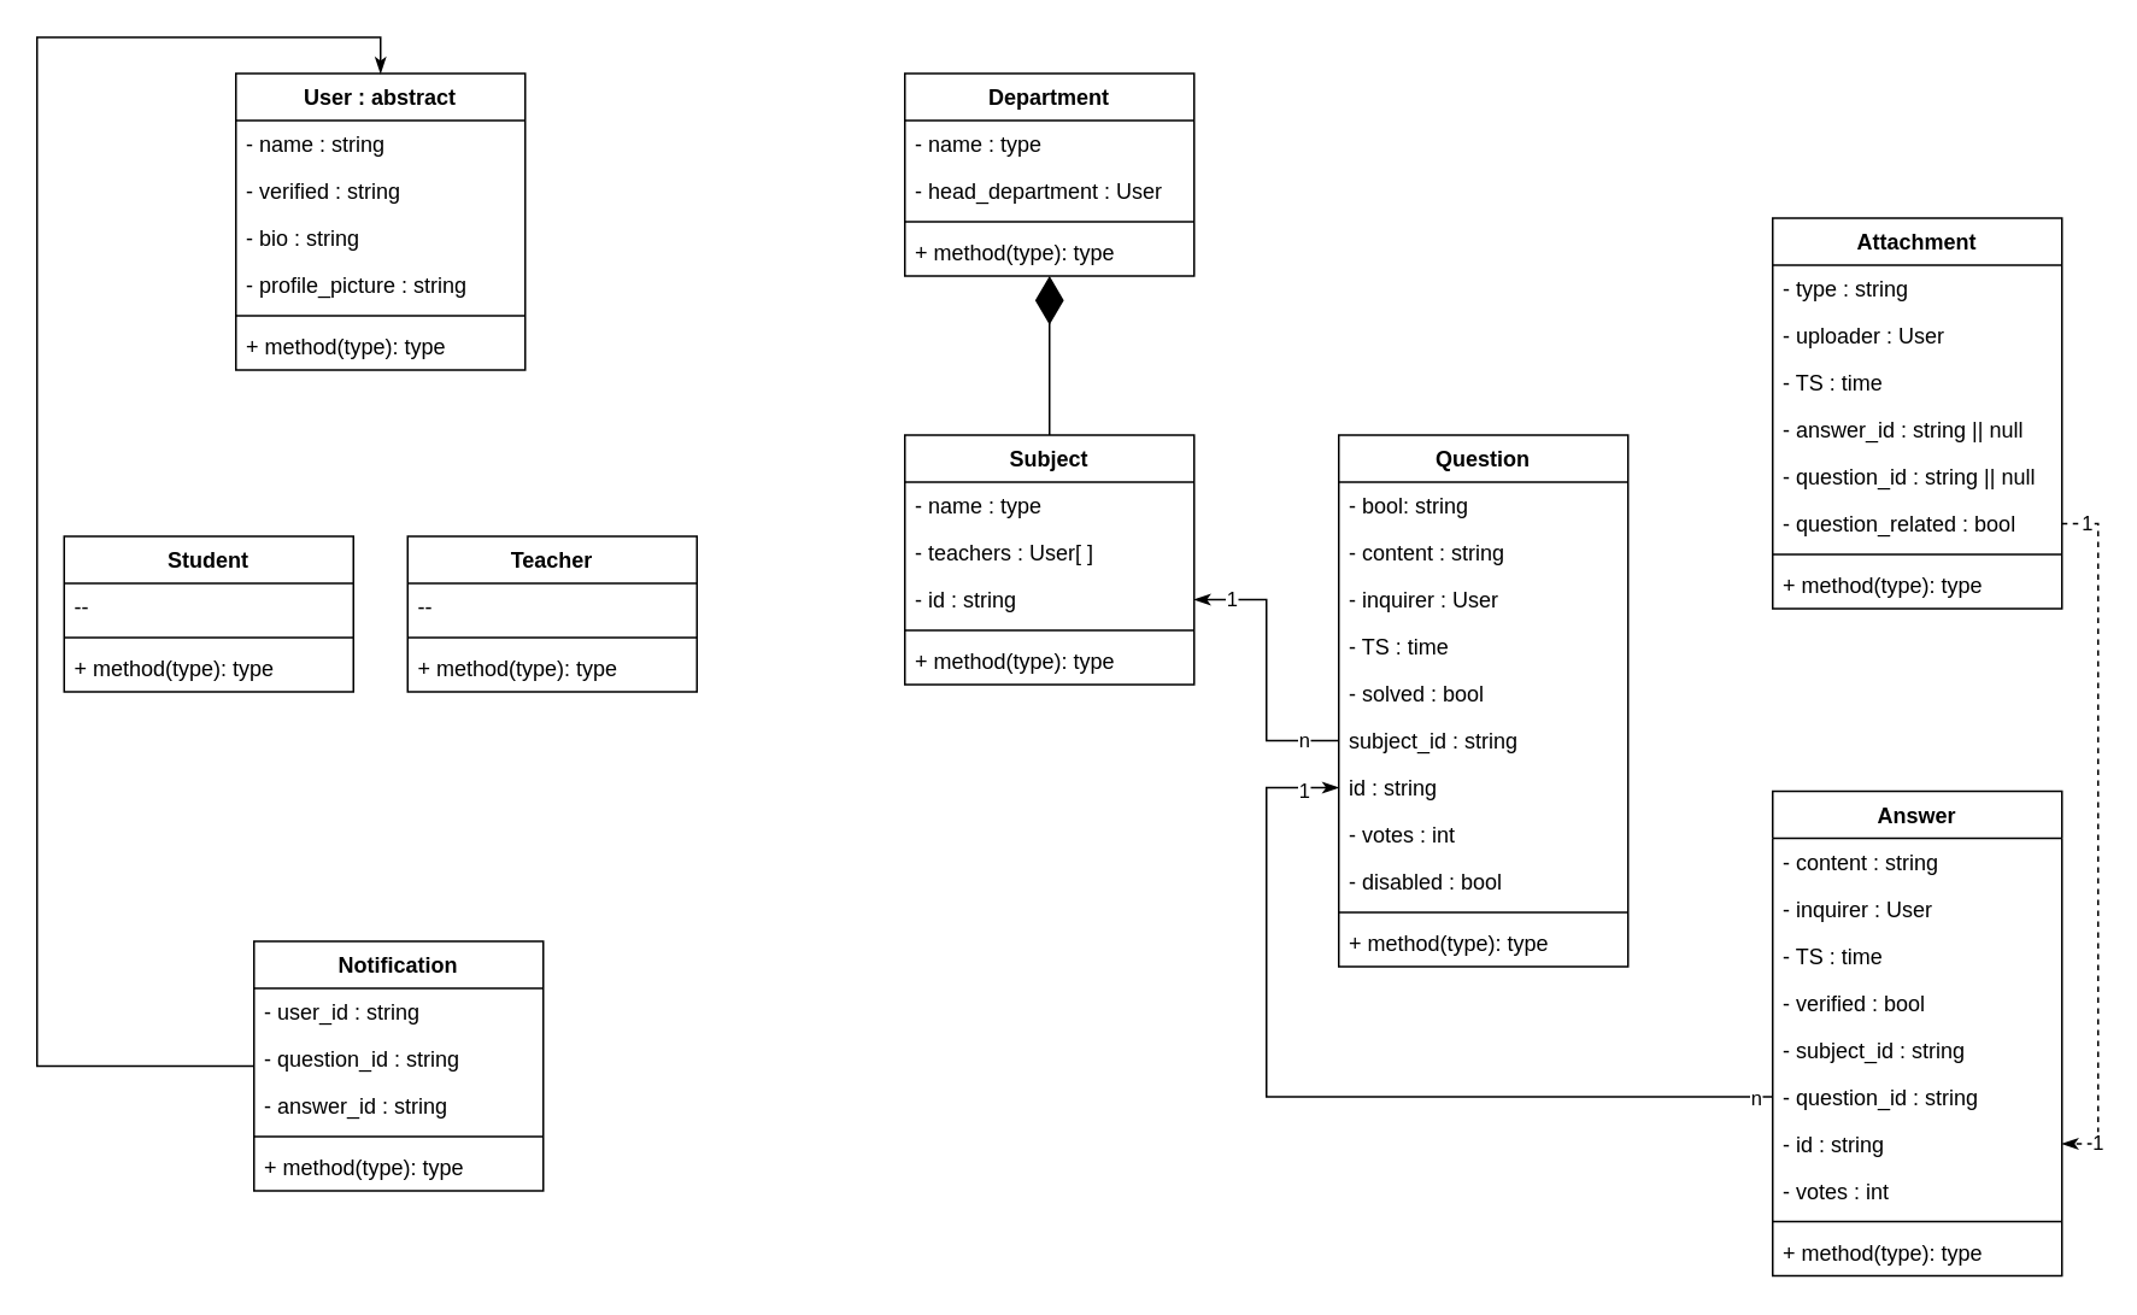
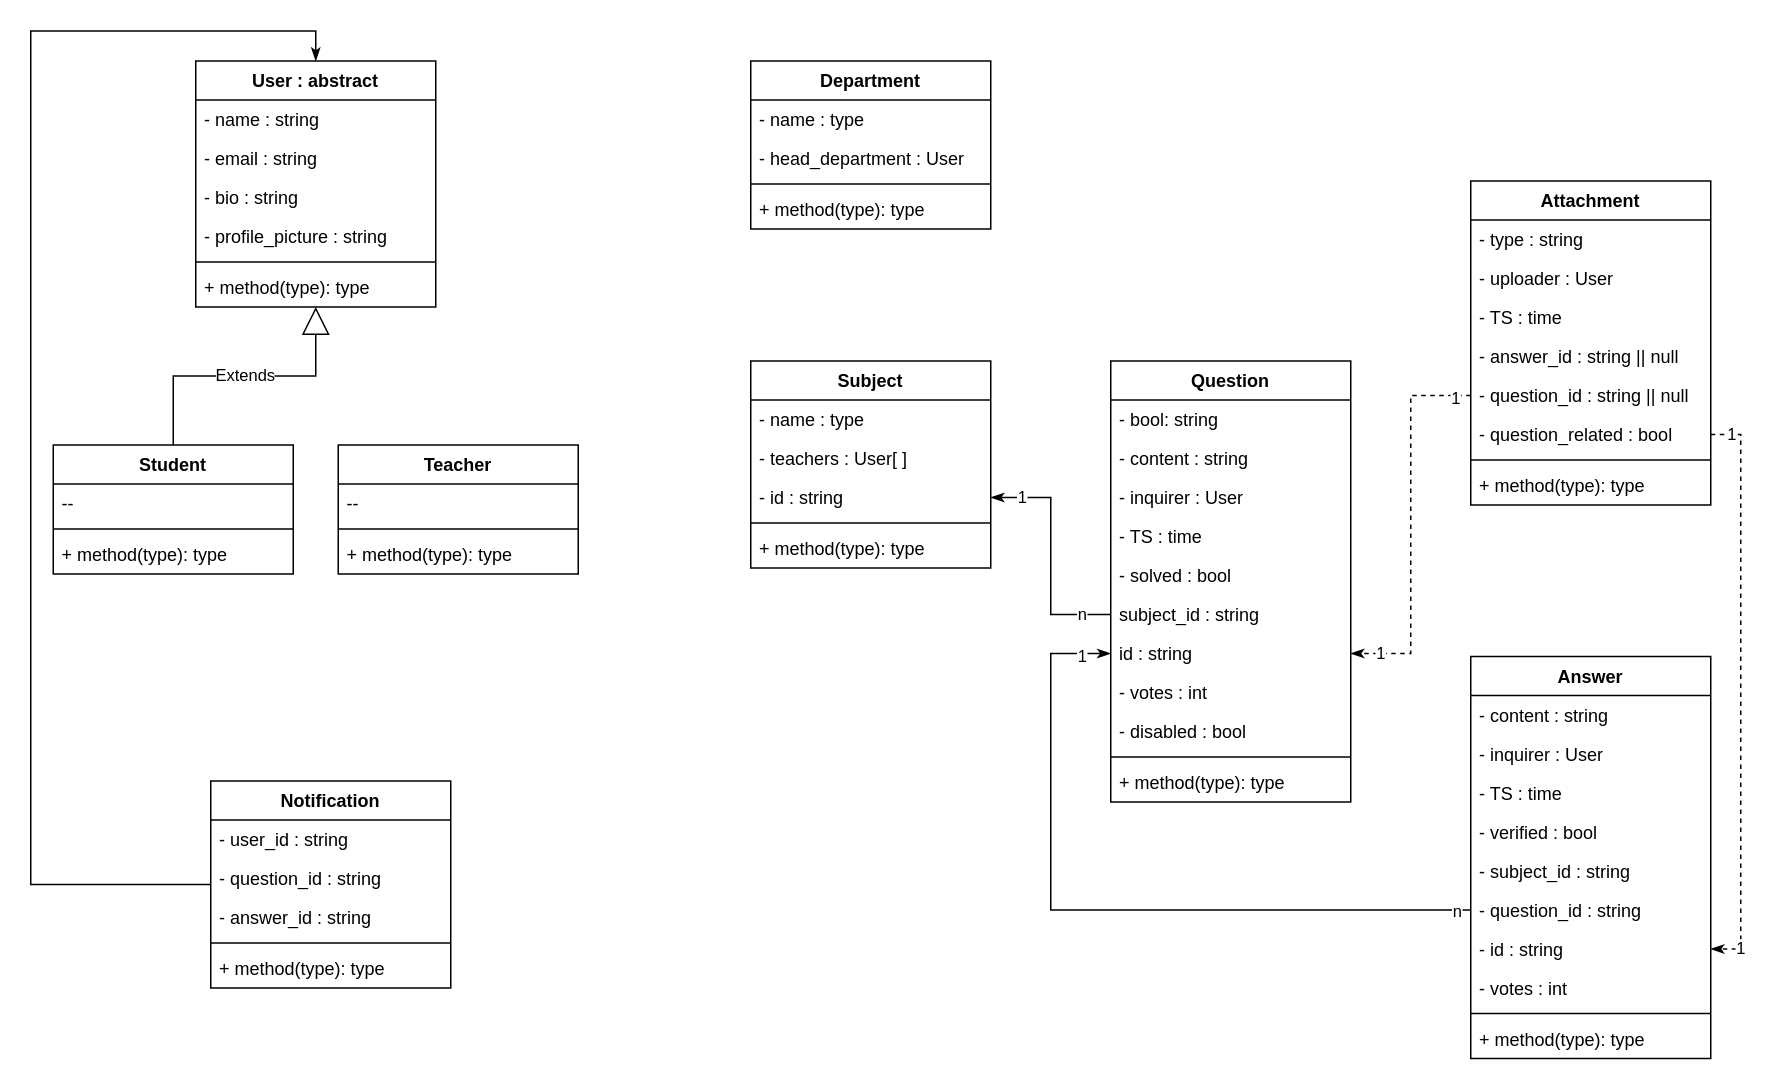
- <mxCell id="4" value="- verified : string&#10;" style="text;strokeColor=none;fillColor=none;align=left;verticalAlign=top;spacingLeft=4;spacingRight=4;overflow=hidden;rotatable=0;points=[[0,0.5],[1,0.5]];portConstraint=eastwest;" parent="2" vertex="1"><mxGeometry y="52" width="160" height="26" as="geometry" /></mxCell>
+ <mxCell id="4" value="- email : string&#10;" style="text;strokeColor=none;fillColor=none;align=left;verticalAlign=top;spacingLeft=4;spacingRight=4;overflow=hidden;rotatable=0;points=[[0,0.5],[1,0.5]];portConstraint=eastwest;" parent="2" vertex="1"><mxGeometry y="52" width="160" height="26" as="geometry" /></mxCell>
- <mxCell id="29" value="" style="endArrow=diamondThin;endFill=1;endSize=24;html=1;rounded=0;exitX=0.5;exitY=0;exitDx=0;exitDy=0;edgeStyle=orthogonalEdgeStyle;" parent="1" source="23" target="18" edge="1"><mxGeometry width="160" relative="1" as="geometry"><mxPoint x="430" y="290" as="sourcePoint" /><mxPoint x="590" y="290" as="targetPoint" /></mxGeometry></mxCell>
+ <mxCell id="17" value="Extends" style="endArrow=block;endSize=16;endFill=0;html=1;rounded=0;exitX=0.5;exitY=0;exitDx=0;exitDy=0;edgeStyle=orthogonalEdgeStyle;" parent="1" source="9" target="2" edge="1"><mxGeometry width="160" relative="1" as="geometry"><mxPoint x="350" y="346" as="sourcePoint" /><mxPoint x="210" y="260" as="targetPoint" /></mxGeometry></mxCell>
+ <mxCell id="68" value="1" style="edgeStyle=orthogonalEdgeStyle;rounded=0;orthogonalLoop=1;jettySize=auto;html=1;startArrow=none;startFill=0;endArrow=classicThin;endFill=1;dashed=1;" parent="1" source="64" target="37" edge="1"><mxGeometry x="0.841" relative="1" as="geometry"><mxPoint as="offset" /></mxGeometry></mxCell>
+ <mxCell id="69" value="1" style="edgeLabel;html=1;align=center;verticalAlign=middle;resizable=0;points=[];" parent="68" vertex="1" connectable="0"><mxGeometry x="-0.909" y="1" relative="1" as="geometry"><mxPoint as="offset" /></mxGeometry></mxCell>
